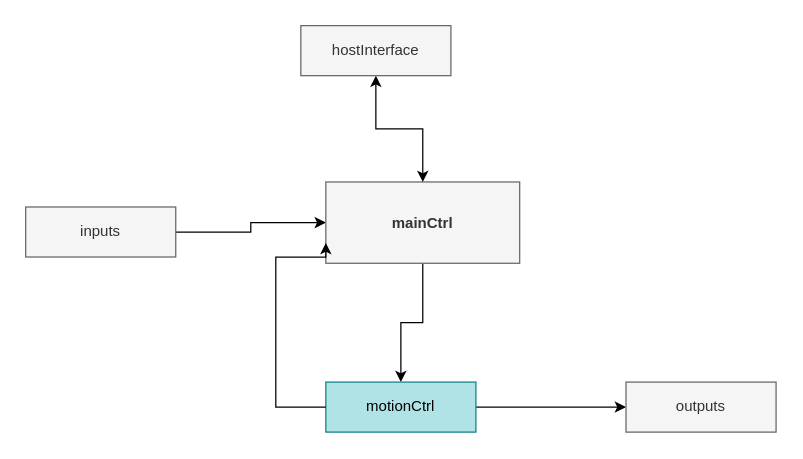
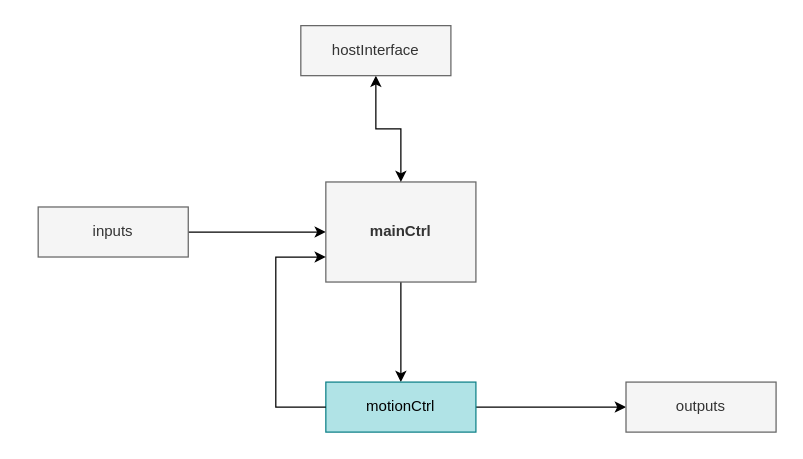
- <mxCell id="4" value="mainCtrl" style="rounded=0;whiteSpace=wrap;html=1;fillColor=#f5f5f5;fontColor=#333333;strokeColor=#666666;fontStyle=1" vertex="1" parent="1"><mxGeometry x="260" y="145" width="155" height="65" as="geometry" /></mxCell>
+ <mxCell id="4" value="mainCtrl" style="rounded=0;whiteSpace=wrap;html=1;fillColor=#f5f5f5;fontColor=#333333;strokeColor=#666666;fontStyle=1" vertex="1" parent="1"><mxGeometry x="260" y="145" width="120" height="80" as="geometry" /></mxCell>
- <mxCell id="7" value="inputs" style="whiteSpace=wrap;html=1;rounded=0;fillColor=#f5f5f5;fontColor=#333333;strokeColor=#666666;" vertex="1" parent="1"><mxGeometry x="20" y="165" width="120" height="40" as="geometry" /></mxCell>
+ <mxCell id="7" value="inputs" style="whiteSpace=wrap;html=1;rounded=0;fillColor=#f5f5f5;fontColor=#333333;strokeColor=#666666;" vertex="1" parent="1"><mxGeometry x="30" y="165" width="120" height="40" as="geometry" /></mxCell>
